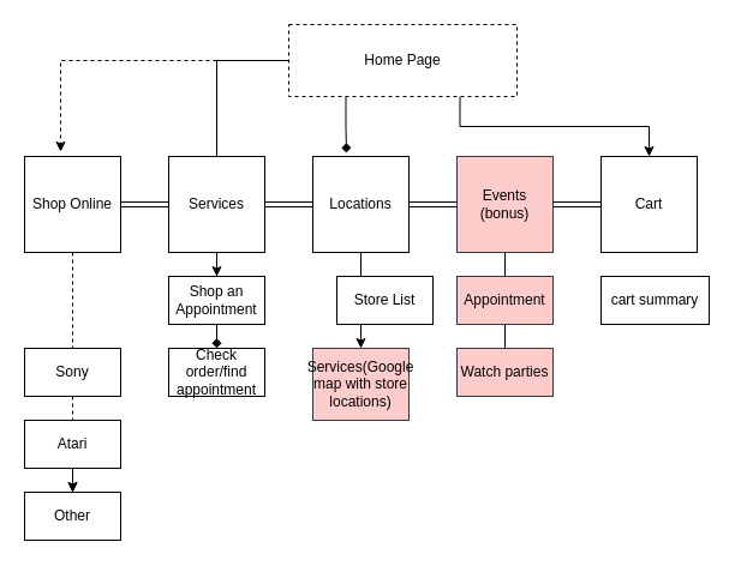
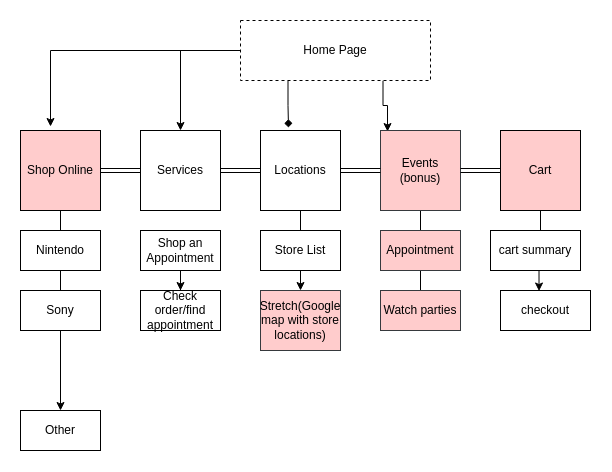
- <mxCell id="2" style="edgeStyle=orthogonalEdgeStyle;rounded=0;orthogonalLoop=1;jettySize=auto;html=1;entryX=0.375;entryY=-0.05;entryDx=0;entryDy=0;entryPerimeter=0;dashed=1;" edge="1" parent="1" source="6" target="8"><mxGeometry relative="1" as="geometry" /></mxCell>
+ <mxCell id="2" style="edgeStyle=orthogonalEdgeStyle;rounded=0;orthogonalLoop=1;jettySize=auto;html=1;entryX=0.375;entryY=-0.05;entryDx=0;entryDy=0;entryPerimeter=0;" edge="1" parent="1" source="6" target="8"><mxGeometry relative="1" as="geometry" /></mxCell>
- <mxCell id="5" style="edgeStyle=orthogonalEdgeStyle;rounded=0;orthogonalLoop=1;jettySize=auto;html=1;exitX=0.75;exitY=1;exitDx=0;exitDy=0;" edge="1" parent="1" source="6" target="31"><mxGeometry relative="1" as="geometry" /></mxCell>
+ <mxCell id="5" style="edgeStyle=orthogonalEdgeStyle;rounded=0;orthogonalLoop=1;jettySize=auto;html=1;exitX=0.75;exitY=1;exitDx=0;exitDy=0;entryX=0.088;entryY=0.013;entryDx=0;entryDy=0;entryPerimeter=0;" edge="1" parent="1" source="6" target="14"><mxGeometry relative="1" as="geometry" /></mxCell>
- <mxCell id="3" style="edgeStyle=orthogonalEdgeStyle;rounded=0;orthogonalLoop=1;jettySize=auto;html=1;entryX=0.5;entryY=0;entryDx=0;entryDy=0;endArrow=none;" edge="1" parent="1" source="6" target="10"><mxGeometry relative="1" as="geometry" /></mxCell>
+ <mxCell id="3" style="edgeStyle=orthogonalEdgeStyle;rounded=0;orthogonalLoop=1;jettySize=auto;html=1;entryX=0.5;entryY=0;entryDx=0;entryDy=0;" edge="1" parent="1" source="6" target="10"><mxGeometry relative="1" as="geometry" /></mxCell>
- <mxCell id="8" value="Shop Online" style="whiteSpace=wrap;html=1;aspect=fixed;" vertex="1" parent="1"><mxGeometry x="20" y="130" width="80" height="80" as="geometry" /></mxCell>
+ <mxCell id="8" value="Shop Online" style="whiteSpace=wrap;html=1;aspect=fixed;fillColor=#ffcccc;" vertex="1" parent="1"><mxGeometry x="20" y="130" width="80" height="80" as="geometry" /></mxCell>
- <mxCell id="31" value="Cart" style="whiteSpace=wrap;html=1;aspect=fixed;" vertex="1" parent="1"><mxGeometry x="500" y="130" width="80" height="80" as="geometry" /></mxCell>
+ <mxCell id="31" value="Cart" style="whiteSpace=wrap;html=1;aspect=fixed;fillColor=#ffcccc;" vertex="1" parent="1"><mxGeometry x="500" y="130" width="80" height="80" as="geometry" /></mxCell>
+ <mxCell id="30" style="edgeStyle=orthogonalEdgeStyle;rounded=0;orthogonalLoop=1;jettySize=auto;html=1;exitX=0.5;exitY=1;exitDx=0;exitDy=0;entryX=0.428;entryY=0.013;entryDx=0;entryDy=0;entryPerimeter=0;" edge="1" parent="1" source="31" target="33"><mxGeometry relative="1" as="geometry" /></mxCell>
- <mxCell id="9" value="" style="edgeStyle=orthogonalEdgeStyle;rounded=0;orthogonalLoop=1;jettySize=auto;html=1;" edge="1" parent="1" source="10" target="21"><mxGeometry relative="1" as="geometry" /></mxCell>
- <mxCell id="7" style="edgeStyle=orthogonalEdgeStyle;rounded=0;orthogonalLoop=1;jettySize=auto;html=1;dashed=1;" edge="1" parent="1" source="8" target="19"><mxGeometry relative="1" as="geometry" /></mxCell>
+ <mxCell id="7" style="edgeStyle=orthogonalEdgeStyle;rounded=0;orthogonalLoop=1;jettySize=auto;html=1;" edge="1" parent="1" source="8" target="19"><mxGeometry relative="1" as="geometry" /></mxCell>
+ <mxCell id="15" value="Nintendo" style="rounded=0;whiteSpace=wrap;html=1;" vertex="1" parent="1"><mxGeometry x="20" y="230" width="80" height="40" as="geometry" /></mxCell>
- <mxCell id="23" value="Store List" style="rounded=0;whiteSpace=wrap;html=1;" vertex="1" parent="1"><mxGeometry x="280" y="230" width="80" height="40" as="geometry" /></mxCell>
+ <mxCell id="23" value="Store List" style="rounded=0;whiteSpace=wrap;html=1;" vertex="1" parent="1"><mxGeometry x="260" y="230" width="80" height="40" as="geometry" /></mxCell>
- <mxCell id="32" value="cart summary" style="whiteSpace=wrap;html=1;" vertex="1" parent="1"><mxGeometry x="500" y="230" width="90" height="40" as="geometry" /></mxCell>
+ <mxCell id="32" value="cart summary" style="whiteSpace=wrap;html=1;" vertex="1" parent="1"><mxGeometry x="490" y="230" width="90" height="40" as="geometry" /></mxCell>
- <mxCell id="20" value="" style="edgeStyle=orthogonalEdgeStyle;rounded=0;orthogonalLoop=1;jettySize=auto;html=1;endArrow=diamond;" edge="1" parent="1" source="21" target="34"><mxGeometry relative="1" as="geometry" /></mxCell>
+ <mxCell id="20" value="" style="edgeStyle=orthogonalEdgeStyle;rounded=0;orthogonalLoop=1;jettySize=auto;html=1;" edge="1" parent="1" source="21" target="34"><mxGeometry relative="1" as="geometry" /></mxCell>
+ <mxCell id="33" value="checkout" style="whiteSpace=wrap;html=1;" vertex="1" parent="1"><mxGeometry x="500" y="290" width="90" height="40" as="geometry" /></mxCell>
- <mxCell id="22" value="Services(Google map with store locations)" style="rounded=0;whiteSpace=wrap;html=1;fillColor=#ffcccc;strokeColor=#36393d;" vertex="1" parent="1"><mxGeometry x="260" y="290" width="80" height="60" as="geometry" /></mxCell>
+ <mxCell id="22" value="Stretch(Google map with store locations)" style="rounded=0;whiteSpace=wrap;html=1;fillColor=#ffcccc;strokeColor=#36393d;" vertex="1" parent="1"><mxGeometry x="260" y="290" width="80" height="60" as="geometry" /></mxCell>
- <mxCell id="18" value="Atari" style="rounded=0;whiteSpace=wrap;html=1;" vertex="1" parent="1"><mxGeometry x="20" y="350" width="80" height="40" as="geometry" /></mxCell>
- <mxCell id="17" style="edgeStyle=orthogonalEdgeStyle;rounded=0;orthogonalLoop=1;jettySize=auto;html=1;" edge="1" parent="1" source="18" target="19"><mxGeometry relative="1" as="geometry" /></mxCell>
